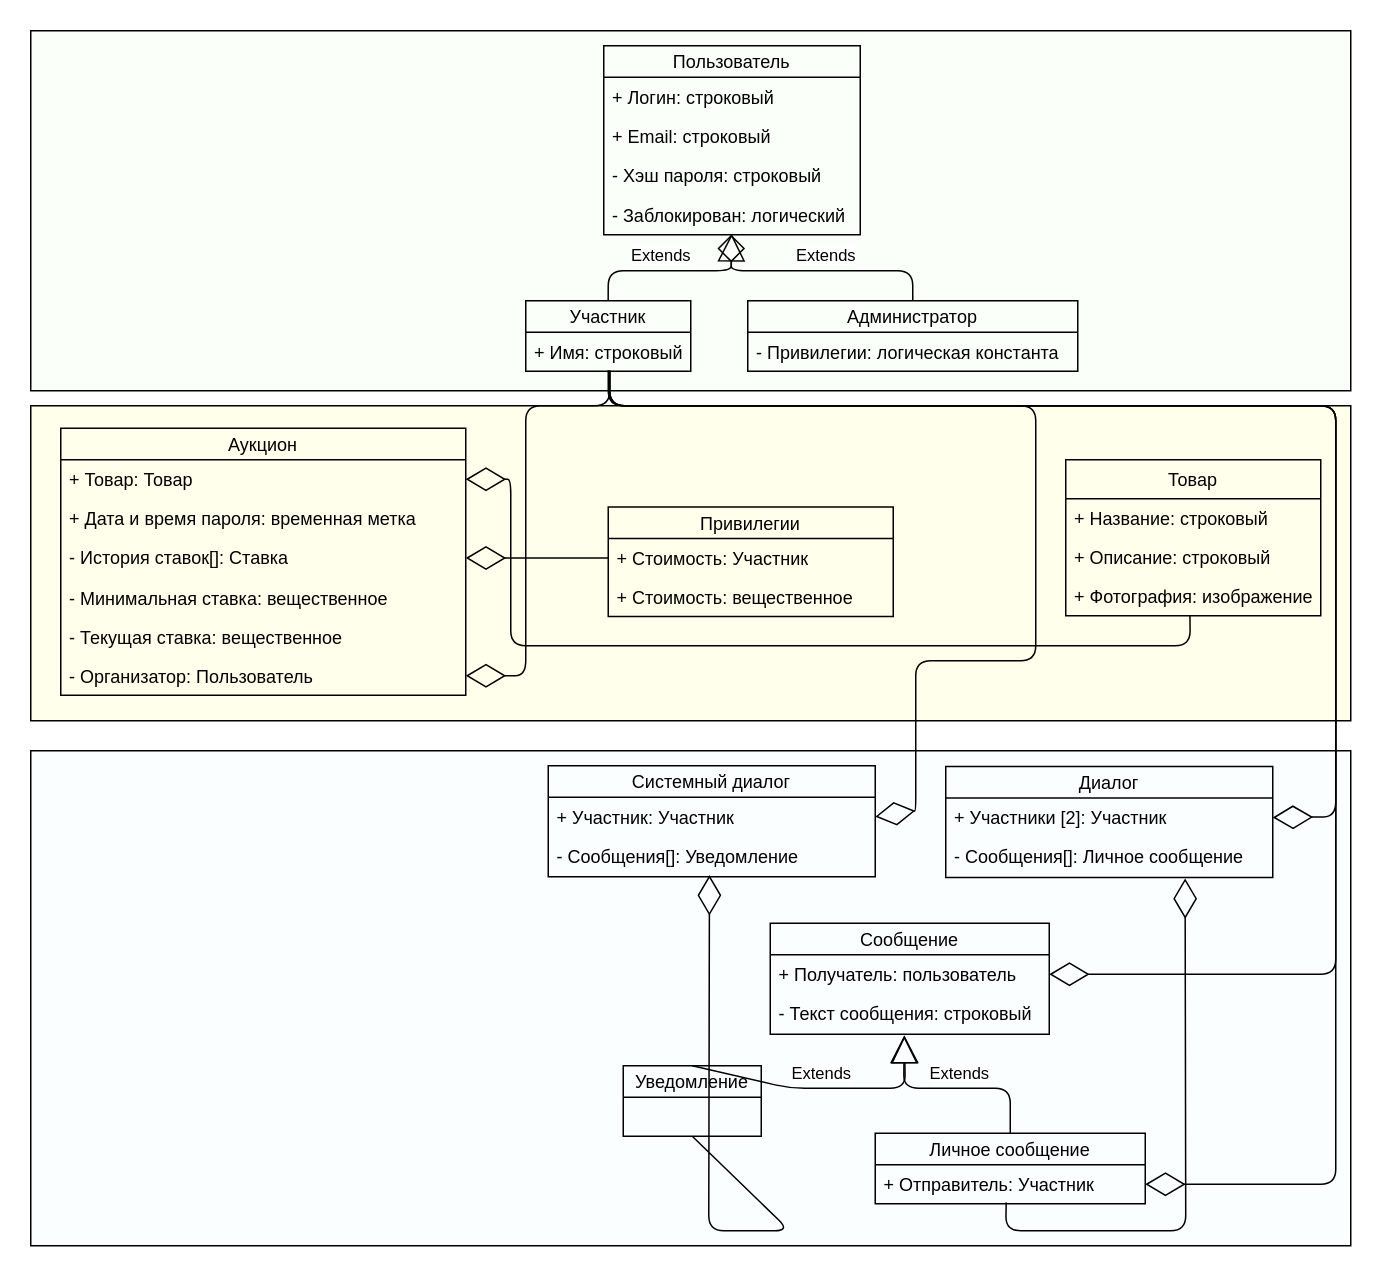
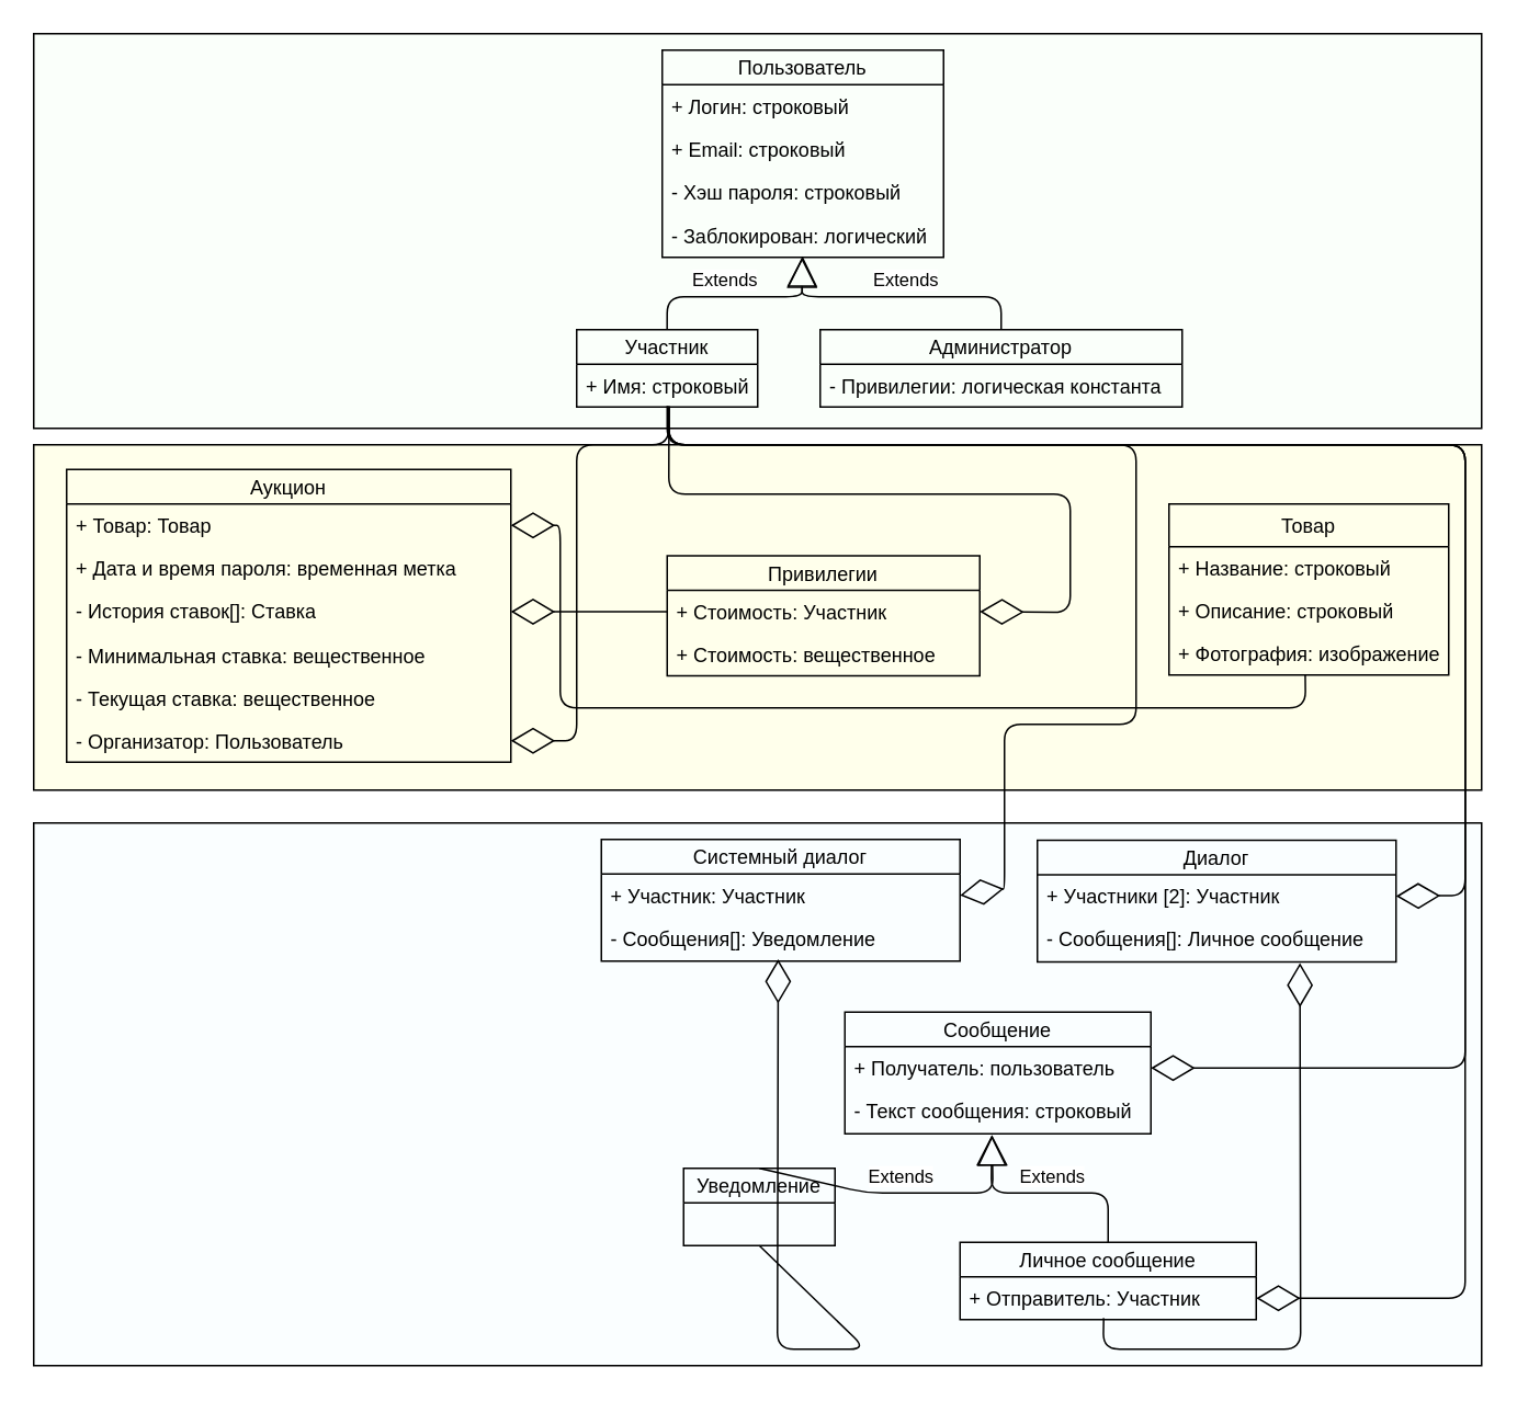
- <mxCell id="41" value="Extends" style="endArrow=diamond;endSize=16;endFill=0;html=1;exitX=0.5;exitY=0;exitDx=0;exitDy=0;entryX=0.497;entryY=1;entryDx=0;entryDy=0;entryPerimeter=0;" edge="1" parent="1" source="38" target="13"><mxGeometry x="-0.055" y="-10" width="160" relative="1" as="geometry"><mxPoint x="619.953" y="187.453" as="sourcePoint" /><mxPoint x="702.279" y="142.802" as="targetPoint" /><Array as="points"><mxPoint x="608" y="180" /><mxPoint x="560" y="180" /><mxPoint x="487" y="180" /></Array><mxPoint as="offset" /></mxGeometry></mxCell>
+ <mxCell id="41" value="Extends" style="endArrow=block;endSize=16;endFill=0;html=1;exitX=0.5;exitY=0;exitDx=0;exitDy=0;entryX=0.497;entryY=1;entryDx=0;entryDy=0;entryPerimeter=0;" edge="1" parent="1" source="38" target="13"><mxGeometry x="-0.055" y="-10" width="160" relative="1" as="geometry"><mxPoint x="619.953" y="187.453" as="sourcePoint" /><mxPoint x="702.279" y="142.802" as="targetPoint" /><Array as="points"><mxPoint x="608" y="180" /><mxPoint x="560" y="180" /><mxPoint x="487" y="180" /></Array><mxPoint as="offset" /></mxGeometry></mxCell>
+ <mxCell id="47" value="" style="endArrow=diamondThin;endFill=0;endSize=24;html=1;exitX=0.51;exitY=0.993;exitDx=0;exitDy=0;exitPerimeter=0;entryX=1;entryY=0.5;entryDx=0;entryDy=0;" edge="1" parent="1" source="37" target="34"><mxGeometry width="160" relative="1" as="geometry"><mxPoint x="670" y="350" as="sourcePoint" /><mxPoint x="830" y="350" as="targetPoint" /><Array as="points"><mxPoint x="406" y="300" /><mxPoint x="650" y="300" /><mxPoint x="650" y="372" /></Array></mxGeometry></mxCell>
